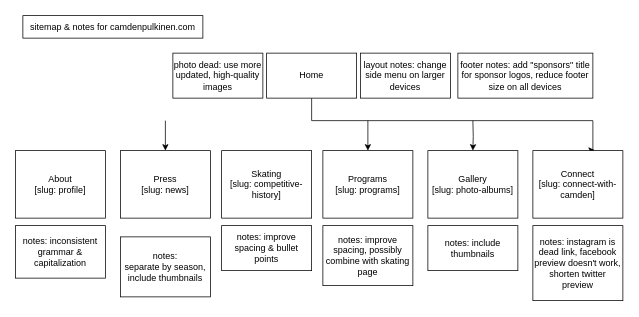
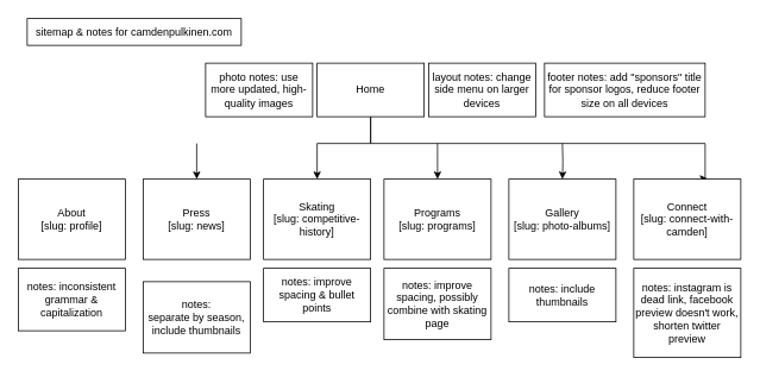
- <mxCell id="23" value="photo dead: use more updated, high-quality images" style="rounded=0;whiteSpace=wrap;html=1;" vertex="1" parent="1"><mxGeometry x="230" y="70" width="120" height="60" as="geometry" /></mxCell>
+ <mxCell id="23" value="photo notes: use more updated, high-quality images" style="rounded=0;whiteSpace=wrap;html=1;" vertex="1" parent="1"><mxGeometry x="230" y="70" width="120" height="60" as="geometry" /></mxCell>
+ <mxCell id="2" value="" style="edgeStyle=orthogonalEdgeStyle;rounded=0;orthogonalLoop=1;jettySize=auto;html=1;" parent="1" source="4" target="8" edge="1"><mxGeometry relative="1" as="geometry"><Array as="points"><mxPoint x="415" y="160" /><mxPoint x="355" y="160" /></Array></mxGeometry></mxCell>
